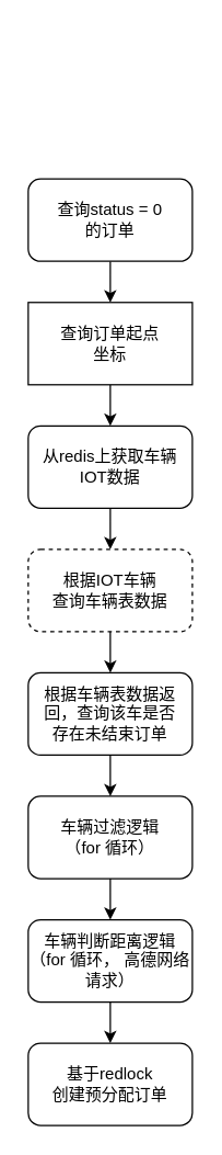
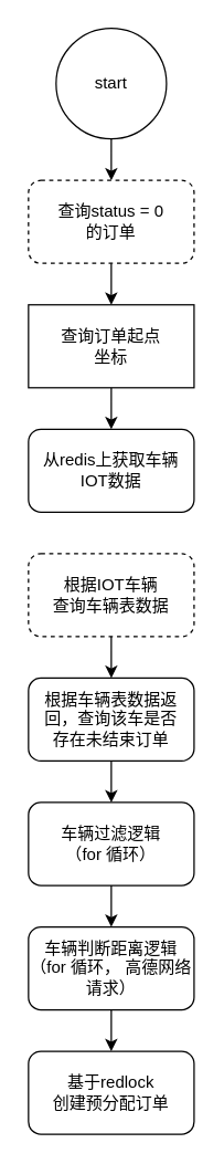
+ <mxCell id="3" value="start" style="ellipse;whiteSpace=wrap;html=1;aspect=fixed;" vertex="1" parent="1"><mxGeometry x="40" y="20" width="80" height="80" as="geometry" /></mxCell>
+ <mxCell id="2" value="" style="edgeStyle=orthogonalEdgeStyle;rounded=0;orthogonalLoop=1;jettySize=auto;html=1;" edge="1" parent="1" source="3" target="5"><mxGeometry relative="1" as="geometry" /></mxCell>
- <mxCell id="5" value="查询status = 0 &lt;br&gt;的订单" style="rounded=1;whiteSpace=wrap;html=1;" vertex="1" parent="1"><mxGeometry x="20" y="130" width="120" height="60" as="geometry" /></mxCell>
+ <mxCell id="5" value="查询status = 0 &lt;br&gt;的订单" style="rounded=1;whiteSpace=wrap;html=1;dashed=1;" vertex="1" parent="1"><mxGeometry x="20" y="130" width="120" height="60" as="geometry" /></mxCell>
- <mxCell id="8" value="" style="edgeStyle=orthogonalEdgeStyle;rounded=0;orthogonalLoop=1;jettySize=auto;html=1;" edge="1" parent="1" source="9" target="11"><mxGeometry relative="1" as="geometry" /></mxCell>
